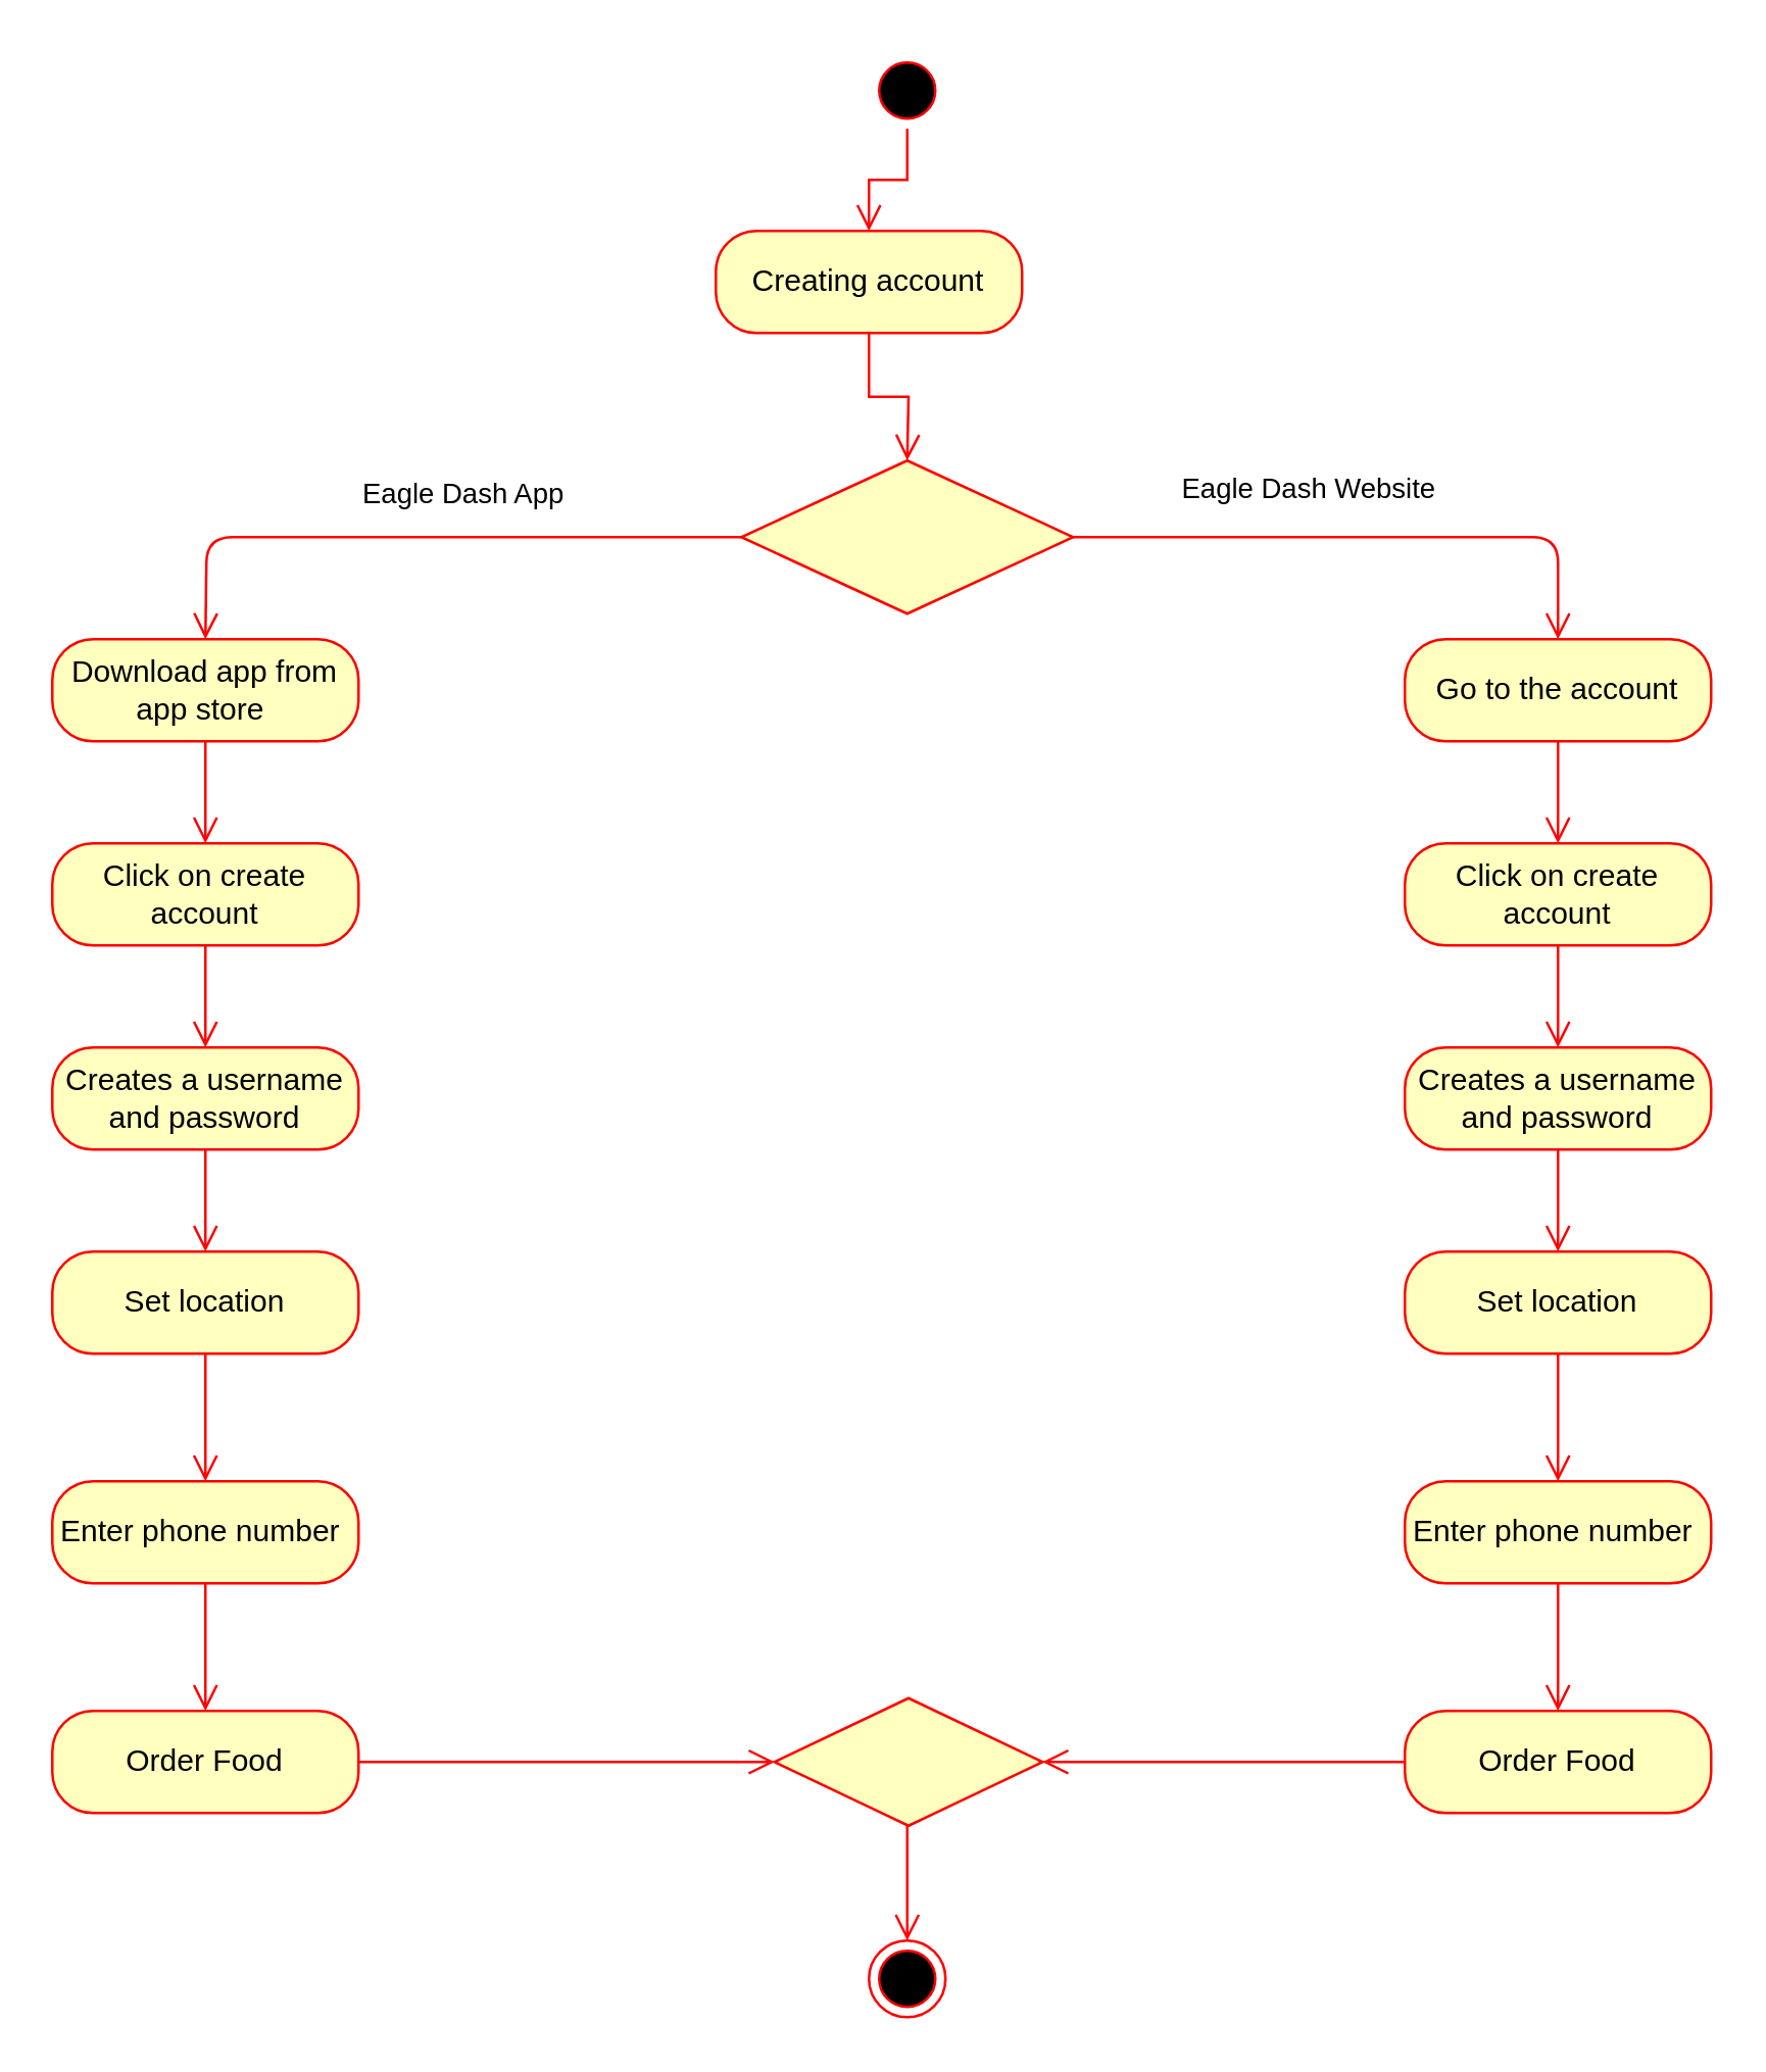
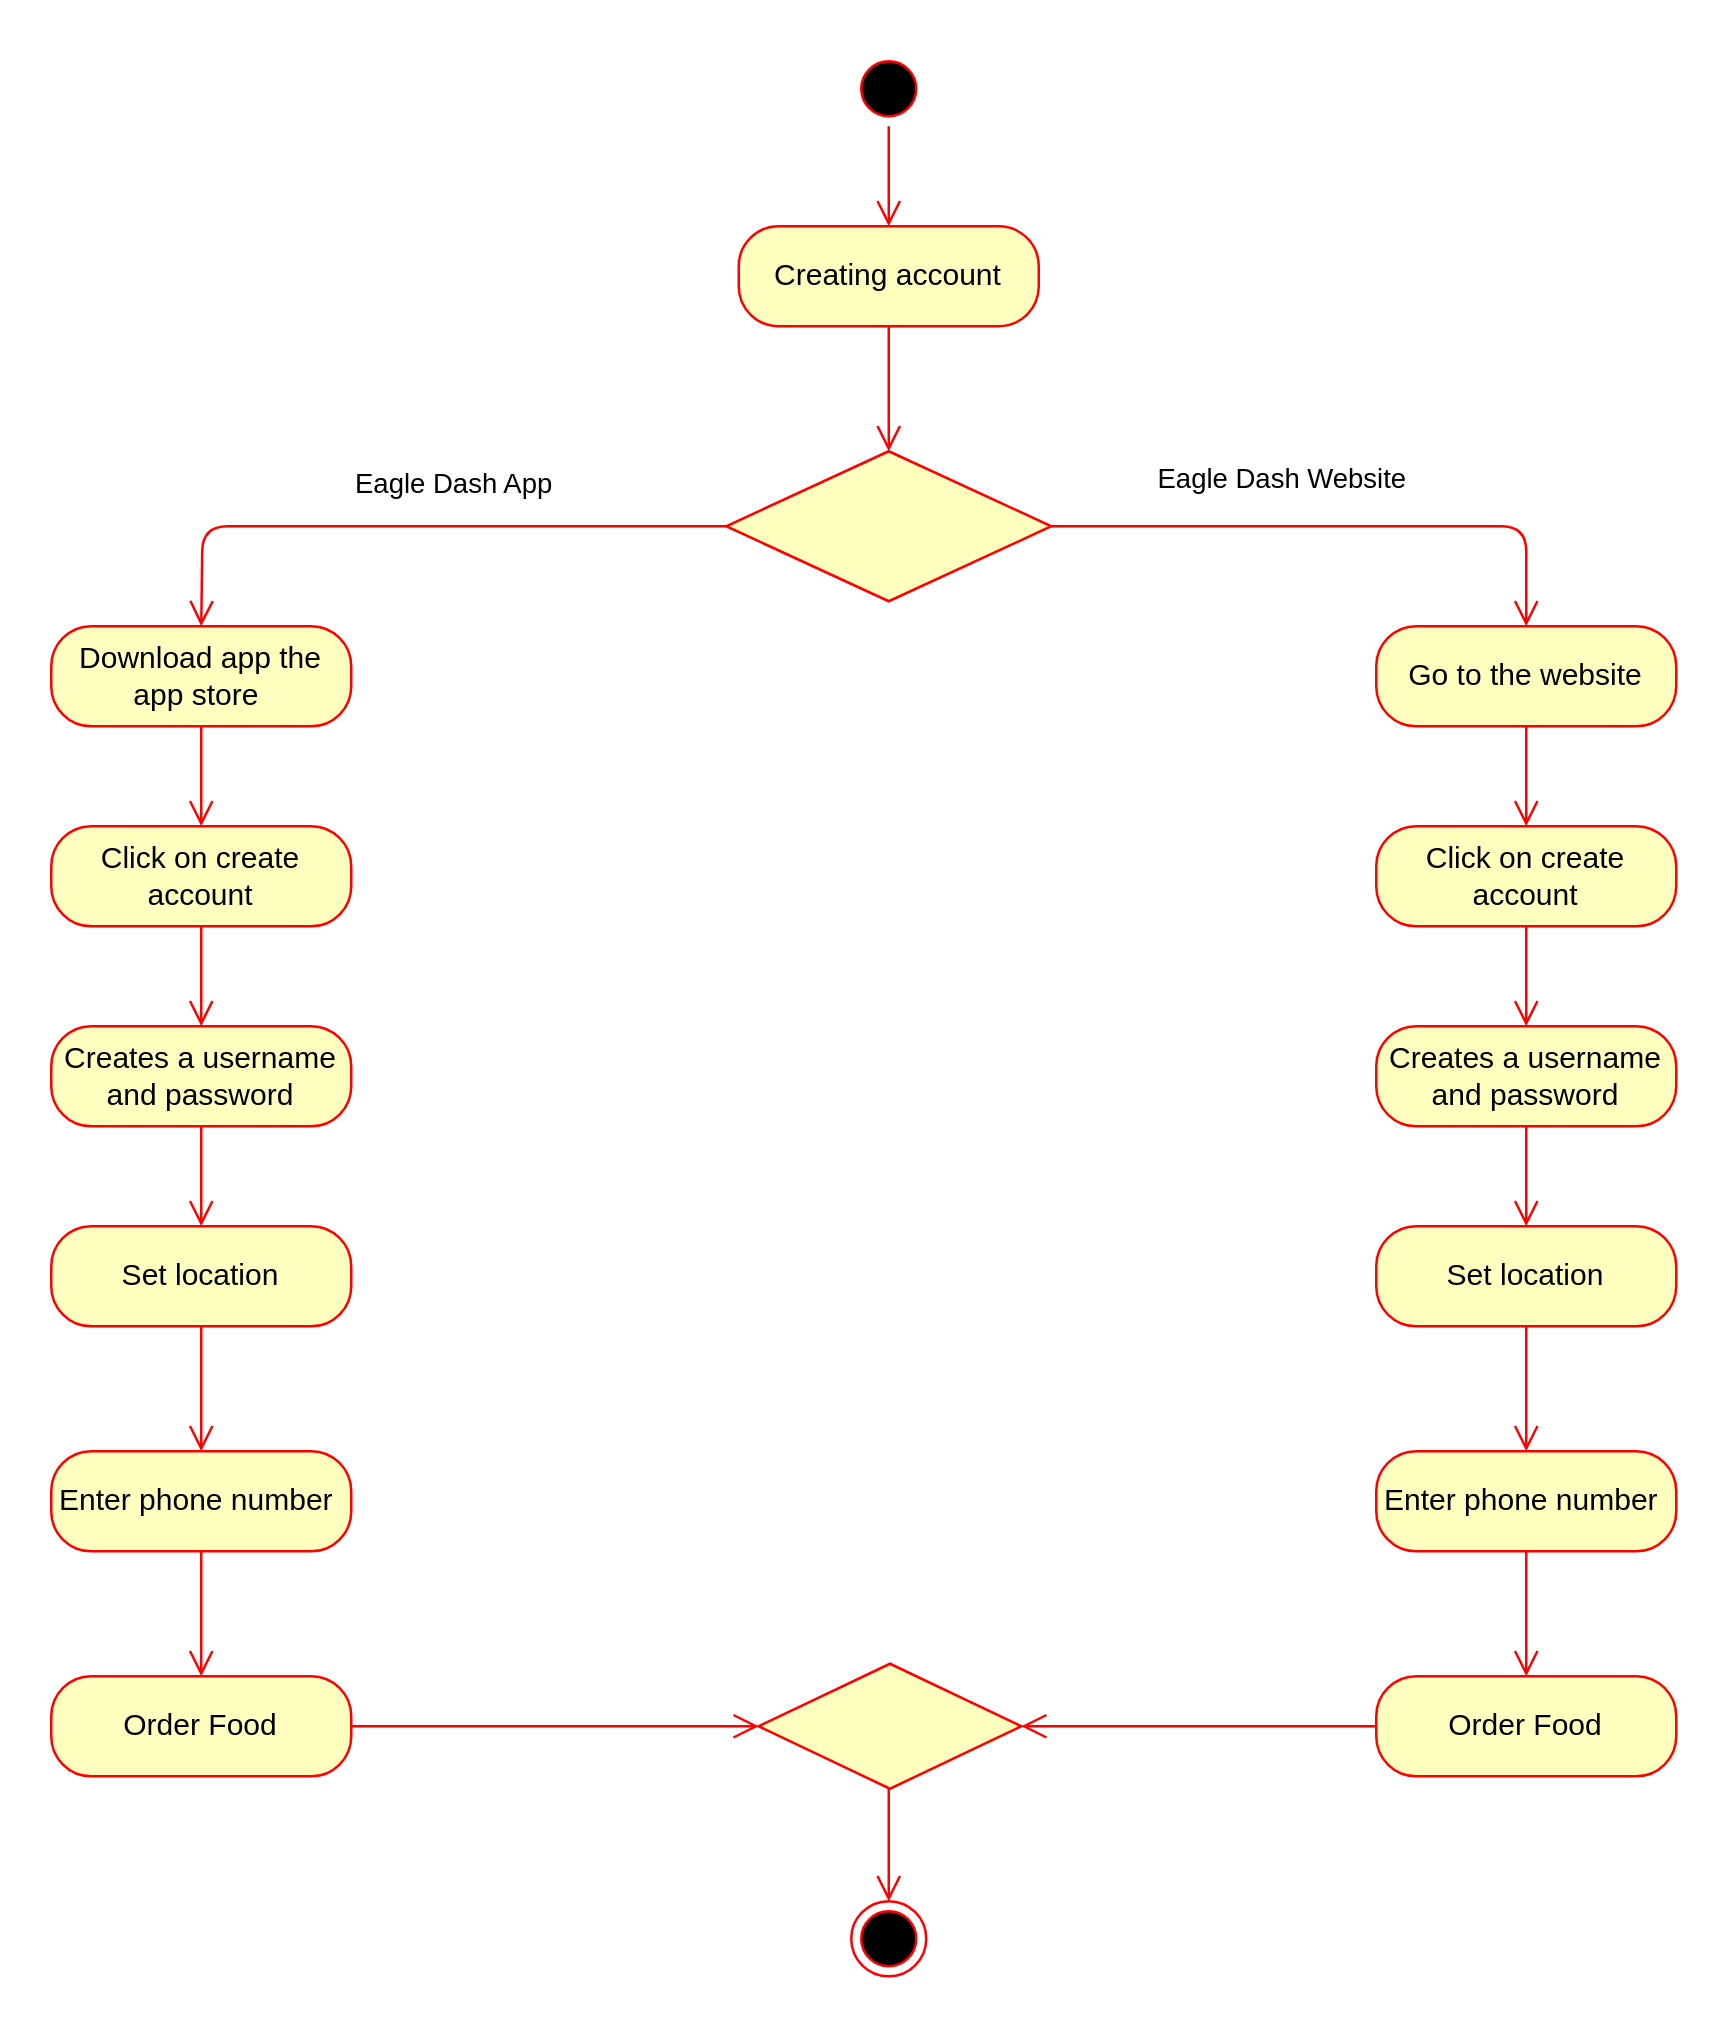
- <mxCell id="4" value="Creating account" style="rounded=1;whiteSpace=wrap;html=1;arcSize=40;fontColor=#000000;fillColor=#ffffc0;strokeColor=#ff0000;" parent="1" vertex="1"><mxGeometry x="280" y="90" width="120" height="40" as="geometry" /></mxCell>
+ <mxCell id="4" value="Creating account" style="rounded=1;whiteSpace=wrap;html=1;arcSize=40;fontColor=#000000;fillColor=#ffffc0;strokeColor=#ff0000;" parent="1" vertex="1"><mxGeometry x="295" y="90" width="120" height="40" as="geometry" /></mxCell>
- <mxCell id="9" value="Download app from app store&amp;nbsp;" style="rounded=1;whiteSpace=wrap;html=1;arcSize=40;fontColor=#000000;fillColor=#ffffc0;strokeColor=#ff0000;" parent="1" vertex="1"><mxGeometry x="20" y="250" width="120" height="40" as="geometry" /></mxCell>
+ <mxCell id="9" value="Download app the app store&amp;nbsp;" style="rounded=1;whiteSpace=wrap;html=1;arcSize=40;fontColor=#000000;fillColor=#ffffc0;strokeColor=#ff0000;" parent="1" vertex="1"><mxGeometry x="20" y="250" width="120" height="40" as="geometry" /></mxCell>
- <mxCell id="15" value="Go to the account" style="rounded=1;whiteSpace=wrap;html=1;arcSize=40;fontColor=#000000;fillColor=#ffffc0;strokeColor=#ff0000;" parent="1" vertex="1"><mxGeometry x="550" y="250" width="120" height="40" as="geometry" /></mxCell>
+ <mxCell id="15" value="Go to the website" style="rounded=1;whiteSpace=wrap;html=1;arcSize=40;fontColor=#000000;fillColor=#ffffc0;strokeColor=#ff0000;" parent="1" vertex="1"><mxGeometry x="550" y="250" width="120" height="40" as="geometry" /></mxCell>
